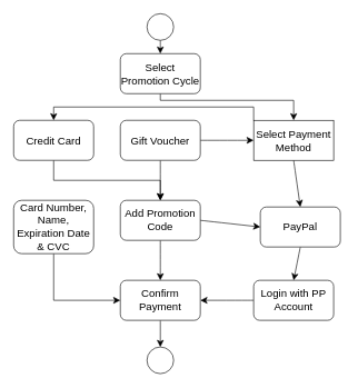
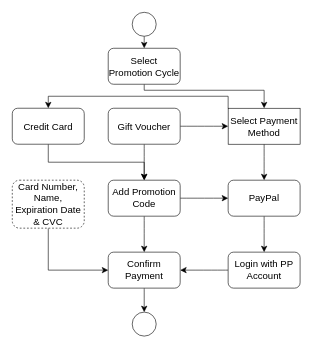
- <mxCell id="12" value="Card Number, Name, Expiration Date &amp;amp; CVC" style="rounded=1;whiteSpace=wrap;html=1;fontSize=16;" parent="1" vertex="1"><mxGeometry x="20" y="300" width="120" height="80" as="geometry" /></mxCell>
+ <mxCell id="12" value="Card Number, Name, Expiration Date &amp;amp; CVC" style="rounded=1;whiteSpace=wrap;html=1;fontSize=16;dashed=1;" parent="1" vertex="1"><mxGeometry x="20" y="300" width="120" height="80" as="geometry" /></mxCell>
- <mxCell id="20" value="PayPal" style="rounded=1;whiteSpace=wrap;html=1;fontSize=16;" parent="1" vertex="1"><mxGeometry x="390" y="310" width="120" height="60" as="geometry" /></mxCell>
+ <mxCell id="20" value="PayPal" style="rounded=1;whiteSpace=wrap;html=1;fontSize=16;" parent="1" vertex="1"><mxGeometry x="380" y="300" width="120" height="60" as="geometry" /></mxCell>
